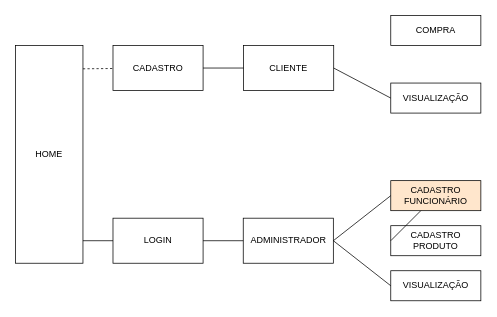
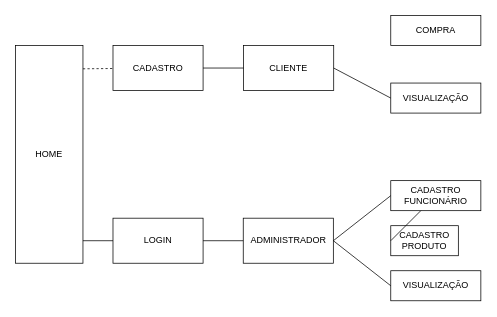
- <mxCell id="14" value="CADASTRO FUNCIONÁRIO" style="rounded=0;whiteSpace=wrap;html=1;fillColor=#ffe6cc;" vertex="1" parent="1"><mxGeometry x="520" y="240" width="120" height="40" as="geometry" /></mxCell>
+ <mxCell id="14" value="CADASTRO FUNCIONÁRIO" style="rounded=0;whiteSpace=wrap;html=1;" vertex="1" parent="1"><mxGeometry x="520" y="240" width="120" height="40" as="geometry" /></mxCell>
- <mxCell id="15" value="CADASTRO PRODUTO" style="rounded=0;whiteSpace=wrap;html=1;" vertex="1" parent="1"><mxGeometry x="520" y="300" width="120" height="40" as="geometry" /></mxCell>
+ <mxCell id="15" value="CADASTRO PRODUTO" style="rounded=0;whiteSpace=wrap;html=1;" vertex="1" parent="1"><mxGeometry x="520" y="300" width="90" height="40" as="geometry" /></mxCell>
